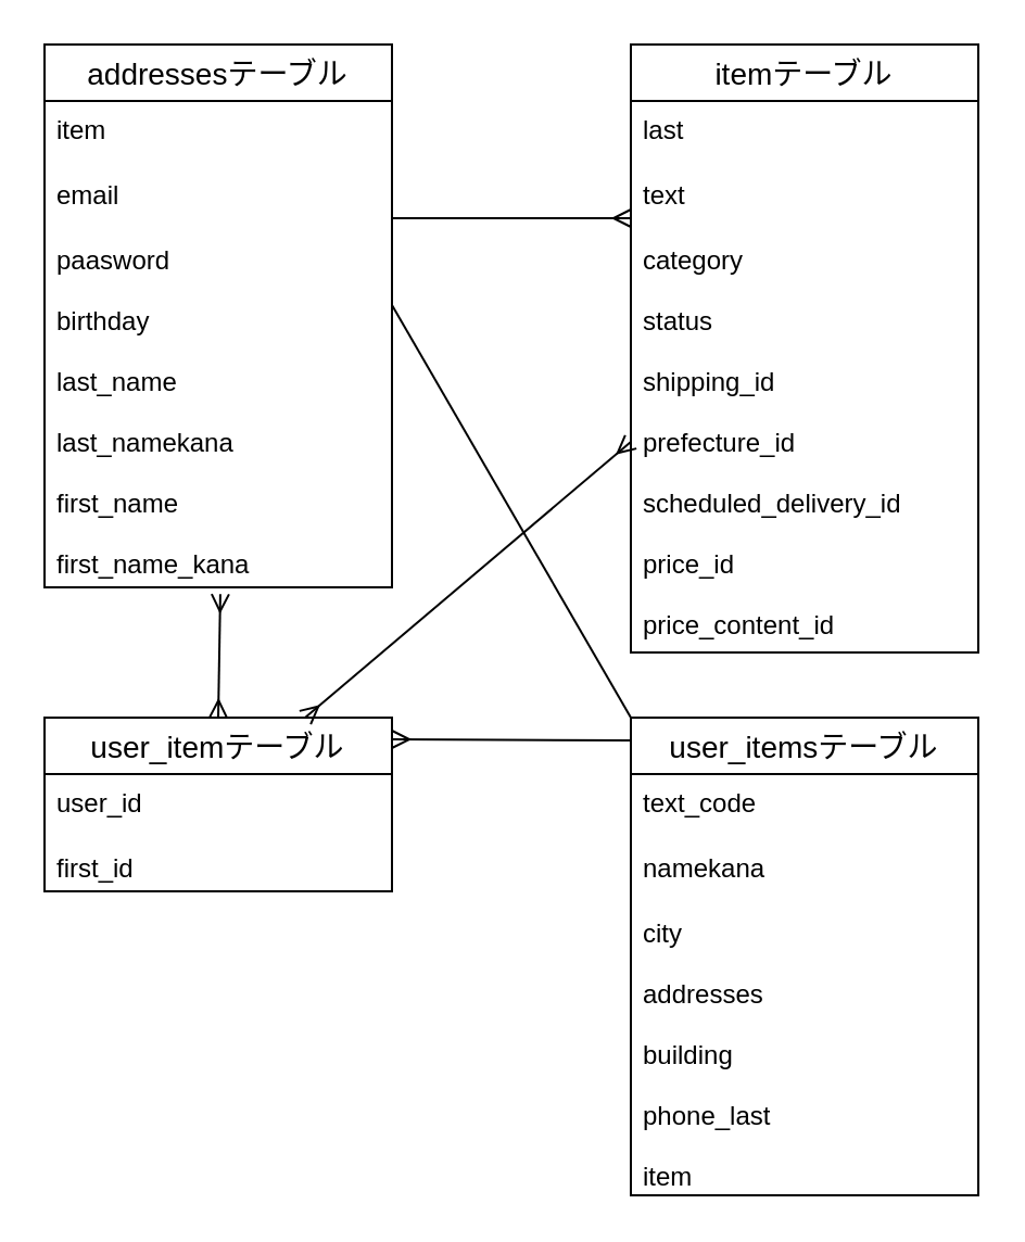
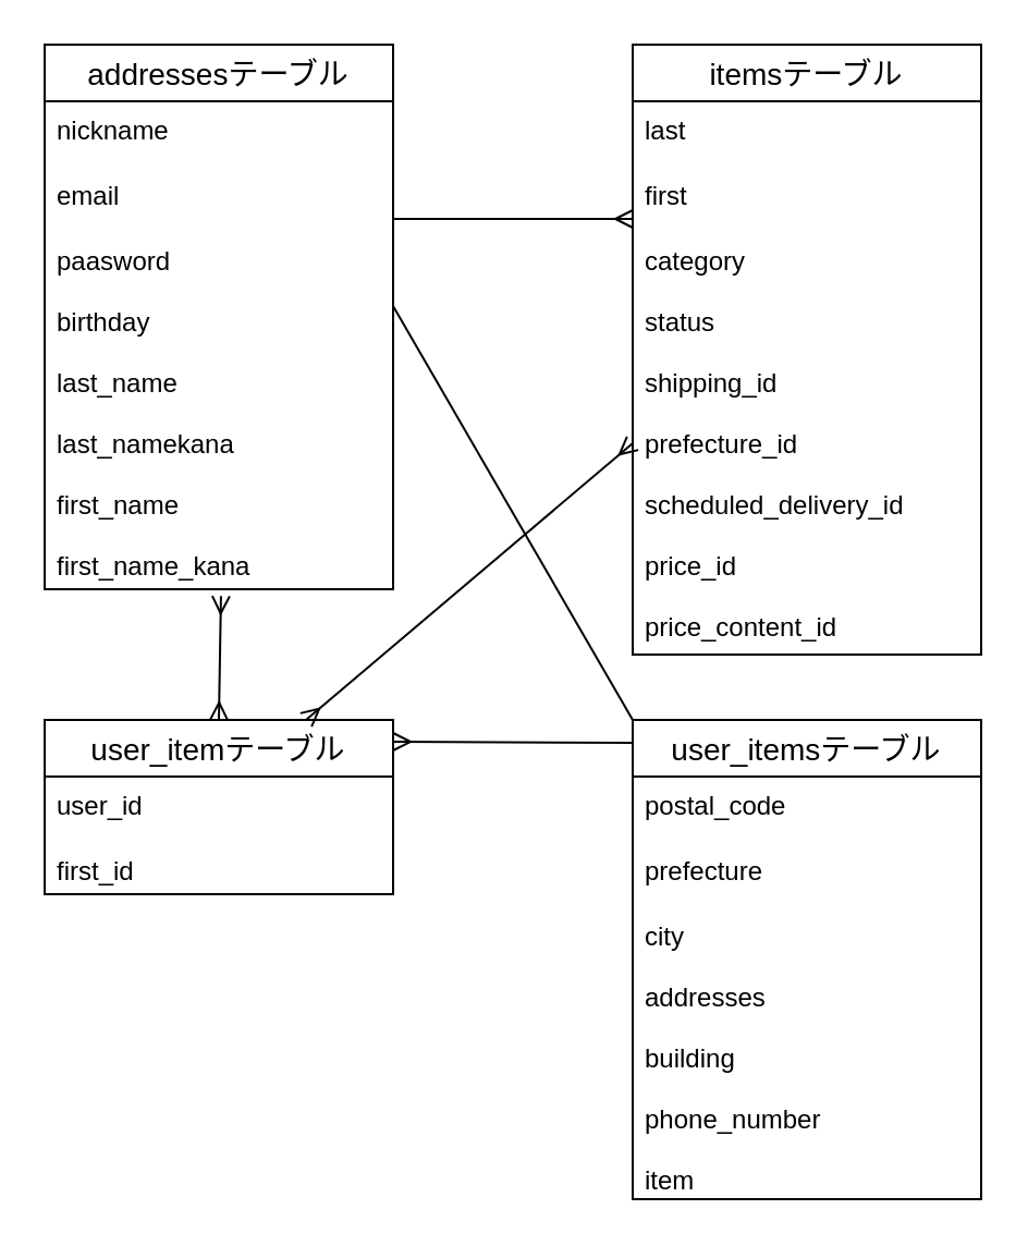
- <mxCell id="6" value="itemテーブル" style="swimlane;fontStyle=0;childLayout=stackLayout;horizontal=1;startSize=26;horizontalStack=0;resizeParent=1;resizeParentMax=0;resizeLast=0;collapsible=1;marginBottom=0;align=center;fontSize=14;" parent="1" vertex="1"><mxGeometry x="290" y="20" width="160" height="280" as="geometry" /></mxCell>
+ <mxCell id="6" value="itemsテーブル" style="swimlane;fontStyle=0;childLayout=stackLayout;horizontal=1;startSize=26;horizontalStack=0;resizeParent=1;resizeParentMax=0;resizeLast=0;collapsible=1;marginBottom=0;align=center;fontSize=14;" parent="1" vertex="1"><mxGeometry x="290" y="20" width="160" height="280" as="geometry" /></mxCell>
- <mxCell id="3" value="item" style="text;strokeColor=none;fillColor=none;spacingLeft=4;spacingRight=4;overflow=hidden;rotatable=0;points=[[0,0.5],[1,0.5]];portConstraint=eastwest;fontSize=12;" parent="2" vertex="1"><mxGeometry y="26" width="160" height="30" as="geometry" /></mxCell>
+ <mxCell id="3" value="nickname" style="text;strokeColor=none;fillColor=none;spacingLeft=4;spacingRight=4;overflow=hidden;rotatable=0;points=[[0,0.5],[1,0.5]];portConstraint=eastwest;fontSize=12;" parent="2" vertex="1"><mxGeometry y="26" width="160" height="30" as="geometry" /></mxCell>
- <mxCell id="8" value="text" style="text;strokeColor=none;fillColor=none;spacingLeft=4;spacingRight=4;overflow=hidden;rotatable=0;points=[[0,0.5],[1,0.5]];portConstraint=eastwest;fontSize=12;" parent="6" vertex="1"><mxGeometry y="56" width="160" height="30" as="geometry" /></mxCell>
+ <mxCell id="8" value="first" style="text;strokeColor=none;fillColor=none;spacingLeft=4;spacingRight=4;overflow=hidden;rotatable=0;points=[[0,0.5],[1,0.5]];portConstraint=eastwest;fontSize=12;" parent="6" vertex="1"><mxGeometry y="56" width="160" height="30" as="geometry" /></mxCell>
- <mxCell id="11" value="text_code" style="text;strokeColor=none;fillColor=none;spacingLeft=4;spacingRight=4;overflow=hidden;rotatable=0;points=[[0,0.5],[1,0.5]];portConstraint=eastwest;fontSize=12;" parent="10" vertex="1"><mxGeometry y="26" width="160" height="30" as="geometry" /></mxCell>
+ <mxCell id="11" value="postal_code" style="text;strokeColor=none;fillColor=none;spacingLeft=4;spacingRight=4;overflow=hidden;rotatable=0;points=[[0,0.5],[1,0.5]];portConstraint=eastwest;fontSize=12;" parent="10" vertex="1"><mxGeometry y="26" width="160" height="30" as="geometry" /></mxCell>
- <mxCell id="12" value="namekana" style="text;strokeColor=none;fillColor=none;spacingLeft=4;spacingRight=4;overflow=hidden;rotatable=0;points=[[0,0.5],[1,0.5]];portConstraint=eastwest;fontSize=12;" parent="10" vertex="1"><mxGeometry y="56" width="160" height="30" as="geometry" /></mxCell>
+ <mxCell id="12" value="prefecture" style="text;strokeColor=none;fillColor=none;spacingLeft=4;spacingRight=4;overflow=hidden;rotatable=0;points=[[0,0.5],[1,0.5]];portConstraint=eastwest;fontSize=12;" parent="10" vertex="1"><mxGeometry y="56" width="160" height="30" as="geometry" /></mxCell>
- <mxCell id="13" value="city&#10;&#10;addresses&#10;&#10;building&#10;&#10;phone_last&#10;&#10;item" style="text;strokeColor=none;fillColor=none;spacingLeft=4;spacingRight=4;overflow=hidden;rotatable=0;points=[[0,0.5],[1,0.5]];portConstraint=eastwest;fontSize=12;" parent="10" vertex="1"><mxGeometry y="86" width="160" height="134" as="geometry" /></mxCell>
+ <mxCell id="13" value="city&#10;&#10;addresses&#10;&#10;building&#10;&#10;phone_number&#10;&#10;item" style="text;strokeColor=none;fillColor=none;spacingLeft=4;spacingRight=4;overflow=hidden;rotatable=0;points=[[0,0.5],[1,0.5]];portConstraint=eastwest;fontSize=12;" parent="10" vertex="1"><mxGeometry y="86" width="160" height="134" as="geometry" /></mxCell>
